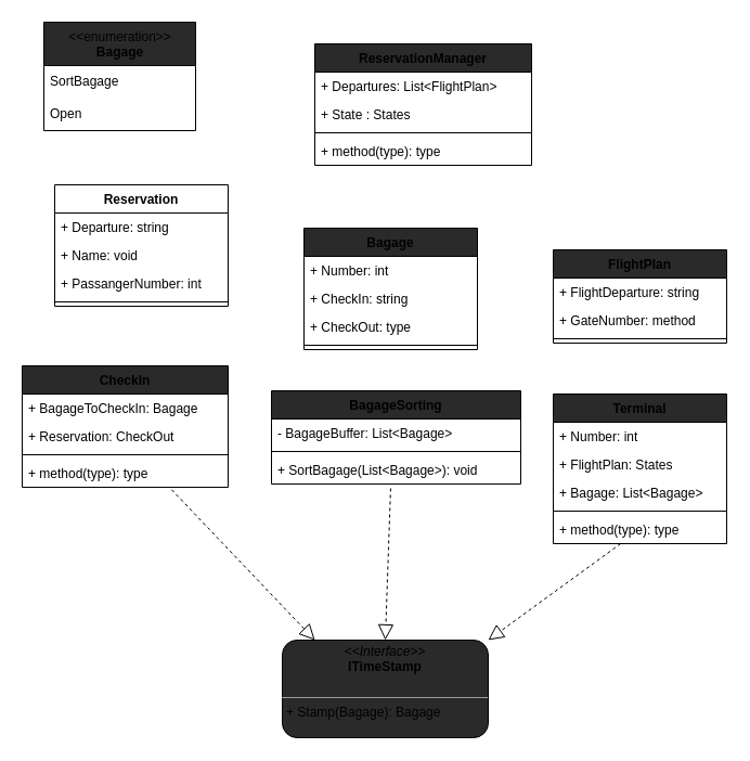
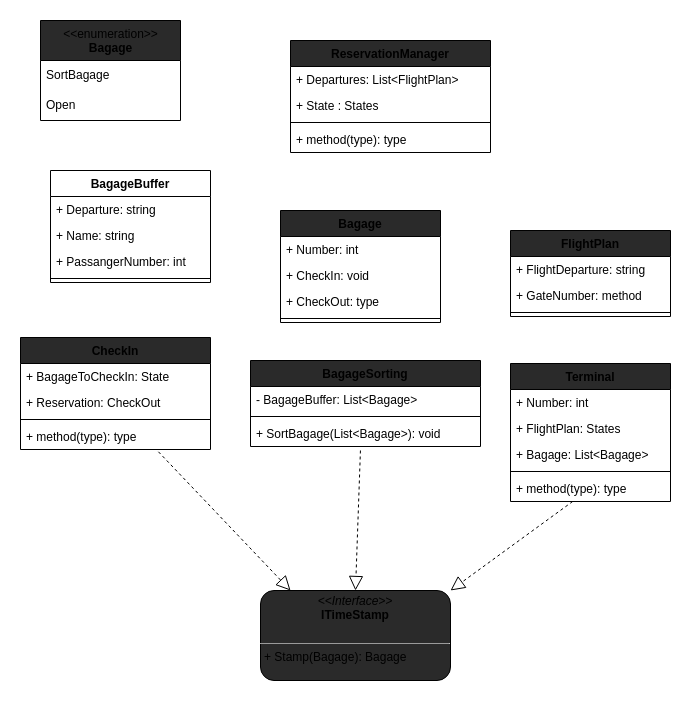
- <mxCell id="2" value="Reservation" style="swimlane;fontStyle=1;align=center;verticalAlign=top;childLayout=stackLayout;horizontal=1;startSize=26;horizontalStack=0;resizeParent=1;resizeParentMax=0;resizeLast=0;collapsible=1;marginBottom=0;" parent="1" vertex="1"><mxGeometry x="50" y="170" width="160" height="112" as="geometry" /></mxCell>
+ <mxCell id="2" value="BagageBuffer" style="swimlane;fontStyle=1;align=center;verticalAlign=top;childLayout=stackLayout;horizontal=1;startSize=26;horizontalStack=0;resizeParent=1;resizeParentMax=0;resizeLast=0;collapsible=1;marginBottom=0;" parent="1" vertex="1"><mxGeometry x="50" y="170" width="160" height="112" as="geometry" /></mxCell>
- <mxCell id="4" value="+ Name: void" style="text;strokeColor=none;fillColor=none;align=left;verticalAlign=top;spacingLeft=4;spacingRight=4;overflow=hidden;rotatable=0;points=[[0,0.5],[1,0.5]];portConstraint=eastwest;" parent="2" vertex="1"><mxGeometry y="52" width="160" height="26" as="geometry" /></mxCell>
+ <mxCell id="4" value="+ Name: string" style="text;strokeColor=none;fillColor=none;align=left;verticalAlign=top;spacingLeft=4;spacingRight=4;overflow=hidden;rotatable=0;points=[[0,0.5],[1,0.5]];portConstraint=eastwest;" parent="2" vertex="1"><mxGeometry y="52" width="160" height="26" as="geometry" /></mxCell>
- <mxCell id="28" value="+ CheckIn: string" style="text;strokeColor=none;fillColor=none;align=left;verticalAlign=top;spacingLeft=4;spacingRight=4;overflow=hidden;rotatable=0;points=[[0,0.5],[1,0.5]];portConstraint=eastwest;" parent="26" vertex="1"><mxGeometry y="52" width="160" height="26" as="geometry" /></mxCell>
+ <mxCell id="28" value="+ CheckIn: void" style="text;strokeColor=none;fillColor=none;align=left;verticalAlign=top;spacingLeft=4;spacingRight=4;overflow=hidden;rotatable=0;points=[[0,0.5],[1,0.5]];portConstraint=eastwest;" parent="26" vertex="1"><mxGeometry y="52" width="160" height="26" as="geometry" /></mxCell>
- <mxCell id="22" value="+ BagageToCheckIn: Bagage " style="text;strokeColor=none;fillColor=none;align=left;verticalAlign=top;spacingLeft=4;spacingRight=4;overflow=hidden;rotatable=0;points=[[0,0.5],[1,0.5]];portConstraint=eastwest;" parent="21" vertex="1"><mxGeometry y="26" width="190" height="26" as="geometry" /></mxCell>
+ <mxCell id="22" value="+ BagageToCheckIn: State " style="text;strokeColor=none;fillColor=none;align=left;verticalAlign=top;spacingLeft=4;spacingRight=4;overflow=hidden;rotatable=0;points=[[0,0.5],[1,0.5]];portConstraint=eastwest;" parent="21" vertex="1"><mxGeometry y="26" width="190" height="26" as="geometry" /></mxCell>
